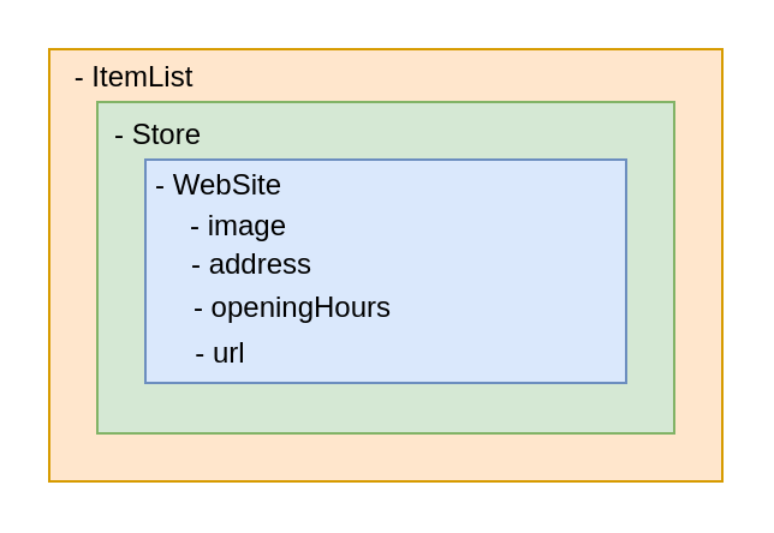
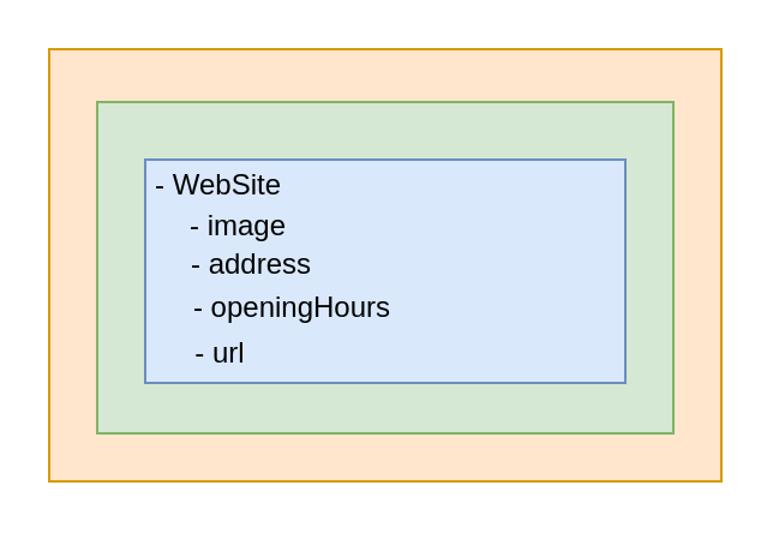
- <mxCell id="4" value="&lt;div align=&quot;center&quot;&gt;&lt;font face=&quot;Helvetica&quot;&gt;- ItemList&lt;/font&gt;&lt;br&gt;&lt;/div&gt;" style="text;html=1;align=center;verticalAlign=middle;resizable=0;points=[];autosize=1;" parent="1" vertex="1"><mxGeometry x="25" y="22" width="60" height="20" as="geometry" /></mxCell>
- <mxCell id="5" value="- Store" style="text;html=1;align=center;verticalAlign=middle;resizable=0;points=[];autosize=1;" parent="1" vertex="1"><mxGeometry x="40" y="46" width="50" height="20" as="geometry" /></mxCell>
